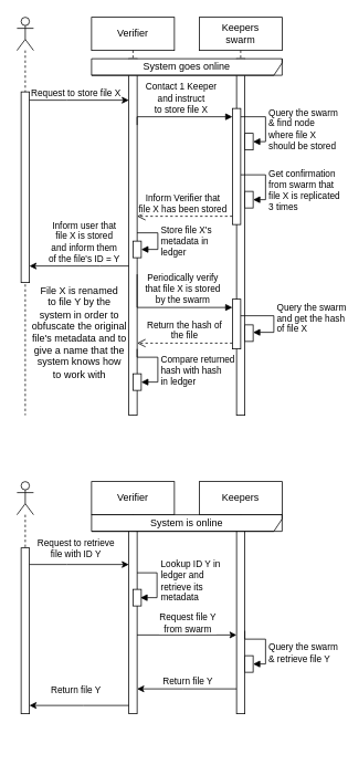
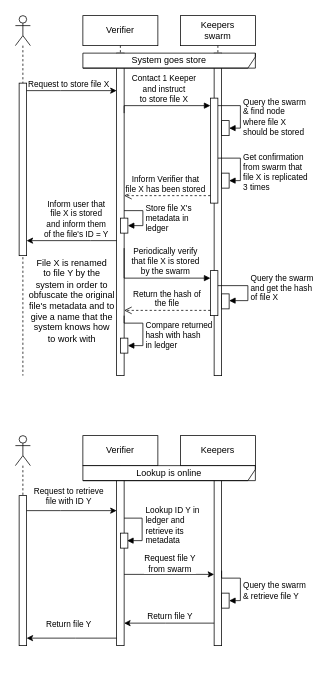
- <mxCell id="20" value="System goes online" style="shape=umlFrame;whiteSpace=wrap;html=1;pointerEvents=0;width=280;height=20;gradientColor=none;" vertex="1" parent="1"><mxGeometry x="110" y="70" width="230" height="20" as="geometry" /></mxCell>
+ <mxCell id="20" value="System goes store" style="shape=umlFrame;whiteSpace=wrap;html=1;pointerEvents=0;width=280;height=20;gradientColor=none;" vertex="1" parent="1"><mxGeometry x="110" y="70" width="230" height="20" as="geometry" /></mxCell>
- <mxCell id="35" value="System is online" style="shape=umlFrame;whiteSpace=wrap;html=1;pointerEvents=0;width=280;height=20;gradientColor=none;" vertex="1" parent="1"><mxGeometry x="110" y="620" width="230" height="20" as="geometry" /></mxCell>
+ <mxCell id="35" value="Lookup is online" style="shape=umlFrame;whiteSpace=wrap;html=1;pointerEvents=0;width=280;height=20;gradientColor=none;" vertex="1" parent="1"><mxGeometry x="110" y="620" width="230" height="20" as="geometry" /></mxCell>
